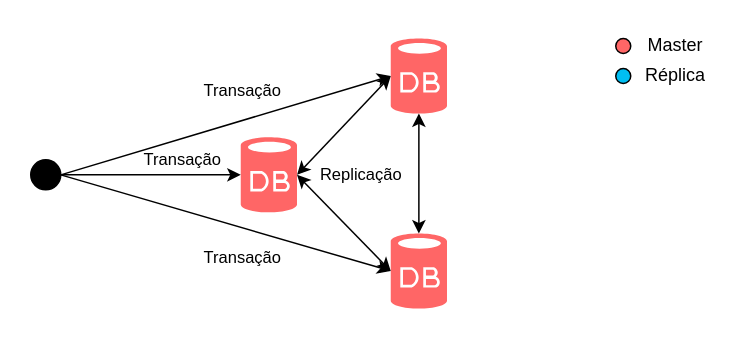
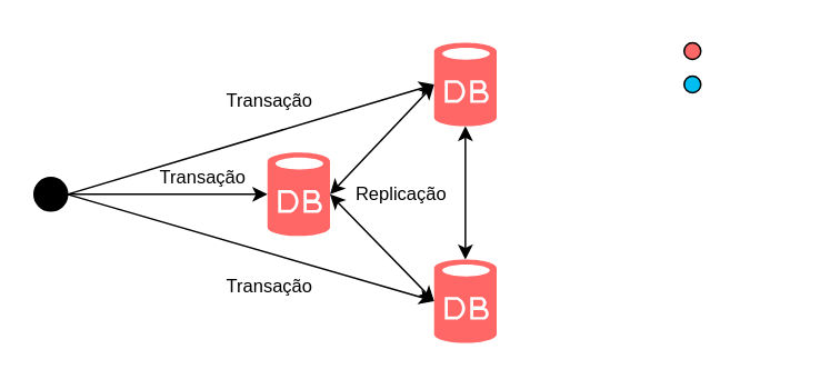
- <mxCell id="10" value="Master" style="text;html=1;strokeColor=none;fillColor=none;align=center;verticalAlign=middle;whiteSpace=wrap;rounded=0;" vertex="1" parent="1"><mxGeometry x="430" y="20" width="40" height="20" as="geometry" /></mxCell>
- <mxCell id="11" value="Réplica" style="text;html=1;strokeColor=none;fillColor=none;align=center;verticalAlign=middle;whiteSpace=wrap;rounded=0;" vertex="1" parent="1"><mxGeometry x="430" y="40" width="40" height="20" as="geometry" /></mxCell>
